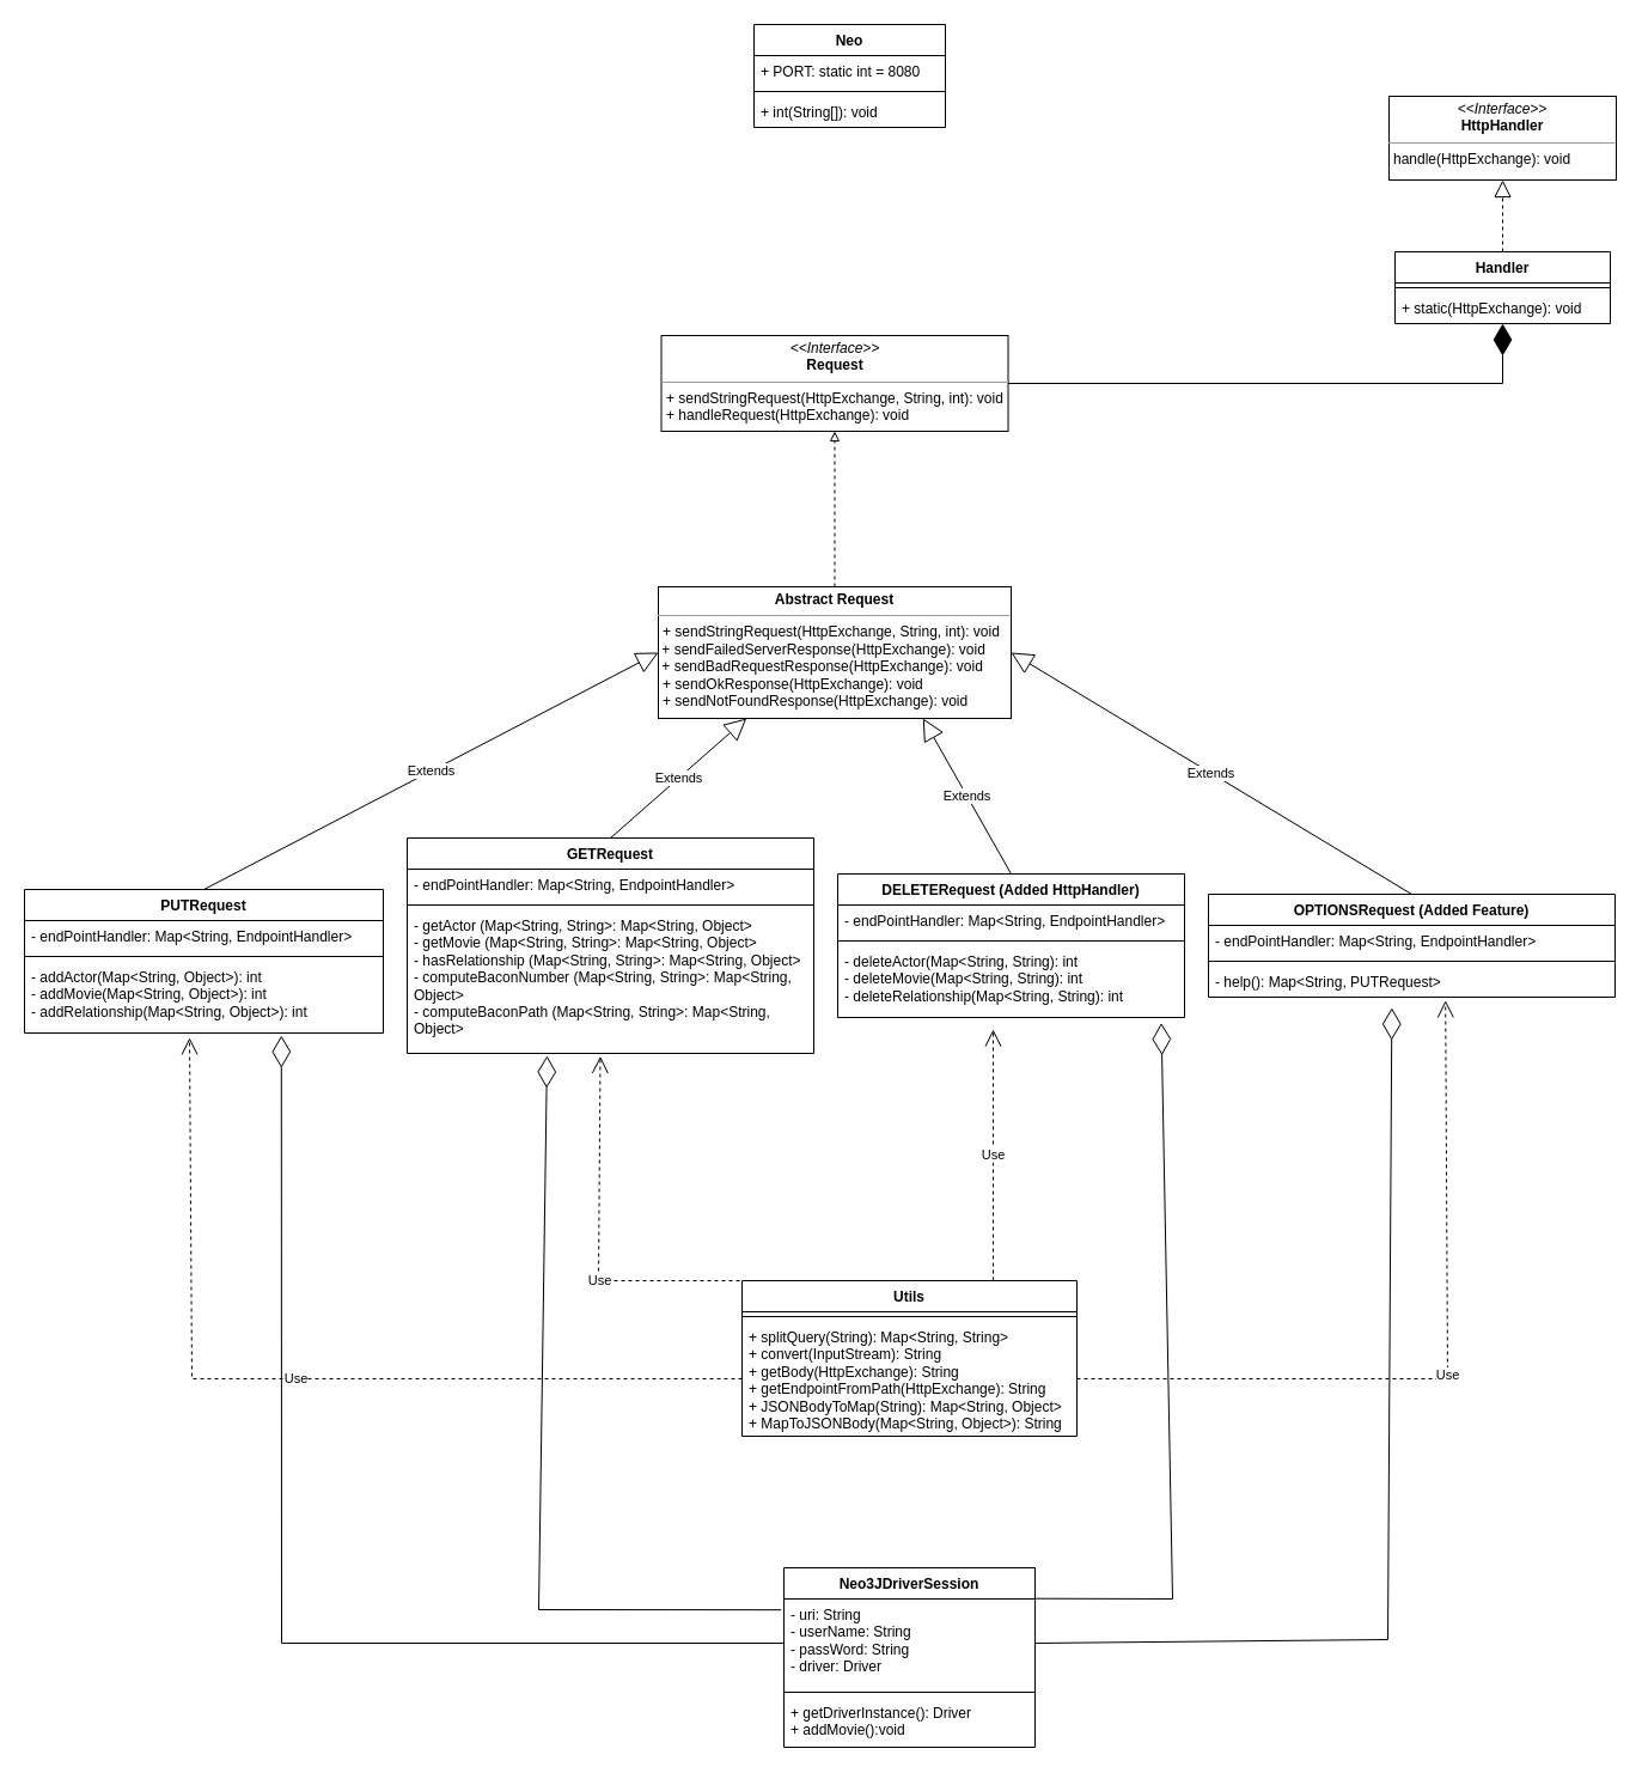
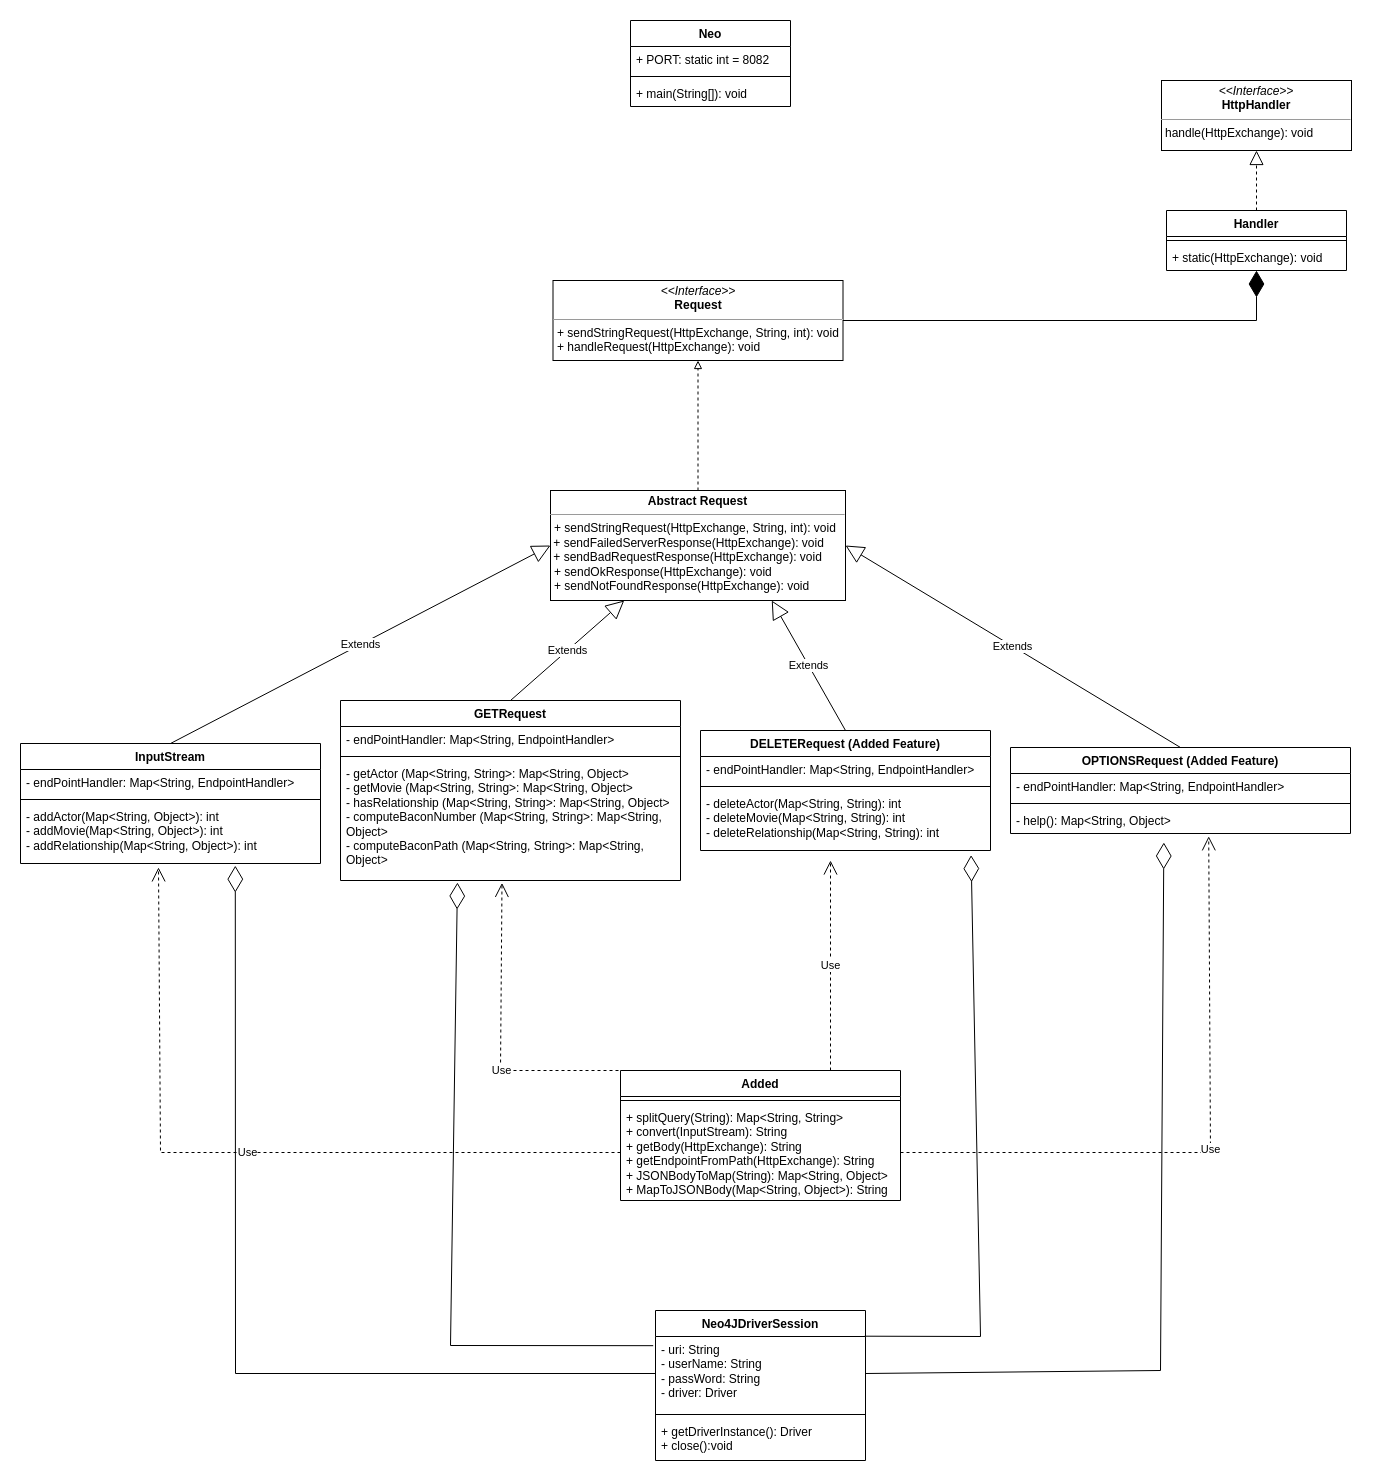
- <mxCell id="3" value="+ PORT: static int = 8080" style="text;strokeColor=none;fillColor=none;align=left;verticalAlign=top;spacingLeft=4;spacingRight=4;overflow=hidden;rotatable=0;points=[[0,0.5],[1,0.5]];portConstraint=eastwest;whiteSpace=wrap;html=1;" vertex="1" parent="2"><mxGeometry y="26" width="160" height="26" as="geometry" /></mxCell>
+ <mxCell id="3" value="+ PORT: static int = 8082" style="text;strokeColor=none;fillColor=none;align=left;verticalAlign=top;spacingLeft=4;spacingRight=4;overflow=hidden;rotatable=0;points=[[0,0.5],[1,0.5]];portConstraint=eastwest;whiteSpace=wrap;html=1;" vertex="1" parent="2"><mxGeometry y="26" width="160" height="26" as="geometry" /></mxCell>
- <mxCell id="5" value="+ int(String[]): void" style="text;strokeColor=none;fillColor=none;align=left;verticalAlign=top;spacingLeft=4;spacingRight=4;overflow=hidden;rotatable=0;points=[[0,0.5],[1,0.5]];portConstraint=eastwest;whiteSpace=wrap;html=1;" vertex="1" parent="2"><mxGeometry y="60" width="160" height="26" as="geometry" /></mxCell>
+ <mxCell id="5" value="+ main(String[]): void" style="text;strokeColor=none;fillColor=none;align=left;verticalAlign=top;spacingLeft=4;spacingRight=4;overflow=hidden;rotatable=0;points=[[0,0.5],[1,0.5]];portConstraint=eastwest;whiteSpace=wrap;html=1;" vertex="1" parent="2"><mxGeometry y="60" width="160" height="26" as="geometry" /></mxCell>
- <mxCell id="20" value="DELETERequest (Added HttpHandler)" style="swimlane;fontStyle=1;align=center;verticalAlign=top;childLayout=stackLayout;horizontal=1;startSize=26;horizontalStack=0;resizeParent=1;resizeParentMax=0;resizeLast=0;collapsible=1;marginBottom=0;whiteSpace=wrap;html=1;" vertex="1" parent="1"><mxGeometry x="700" y="730" width="290" height="120" as="geometry" /></mxCell>
+ <mxCell id="20" value="DELETERequest (Added Feature)" style="swimlane;fontStyle=1;align=center;verticalAlign=top;childLayout=stackLayout;horizontal=1;startSize=26;horizontalStack=0;resizeParent=1;resizeParentMax=0;resizeLast=0;collapsible=1;marginBottom=0;whiteSpace=wrap;html=1;" vertex="1" parent="1"><mxGeometry x="700" y="730" width="290" height="120" as="geometry" /></mxCell>
- <mxCell id="12" value="PUTRequest" style="swimlane;fontStyle=1;align=center;verticalAlign=top;childLayout=stackLayout;horizontal=1;startSize=26;horizontalStack=0;resizeParent=1;resizeParentMax=0;resizeLast=0;collapsible=1;marginBottom=0;whiteSpace=wrap;html=1;" vertex="1" parent="1"><mxGeometry x="20" y="743" width="300" height="120" as="geometry" /></mxCell>
+ <mxCell id="12" value="InputStream" style="swimlane;fontStyle=1;align=center;verticalAlign=top;childLayout=stackLayout;horizontal=1;startSize=26;horizontalStack=0;resizeParent=1;resizeParentMax=0;resizeLast=0;collapsible=1;marginBottom=0;whiteSpace=wrap;html=1;" vertex="1" parent="1"><mxGeometry x="20" y="743" width="300" height="120" as="geometry" /></mxCell>
- <mxCell id="27" value="- help(): Map&amp;lt;String, PUTRequest&amp;gt;" style="text;strokeColor=none;fillColor=none;align=left;verticalAlign=top;spacingLeft=4;spacingRight=4;overflow=hidden;rotatable=0;points=[[0,0.5],[1,0.5]];portConstraint=eastwest;whiteSpace=wrap;html=1;" vertex="1" parent="24"><mxGeometry y="60" width="340" height="26" as="geometry" /></mxCell>
+ <mxCell id="27" value="- help(): Map&amp;lt;String, Object&amp;gt;" style="text;strokeColor=none;fillColor=none;align=left;verticalAlign=top;spacingLeft=4;spacingRight=4;overflow=hidden;rotatable=0;points=[[0,0.5],[1,0.5]];portConstraint=eastwest;whiteSpace=wrap;html=1;" vertex="1" parent="24"><mxGeometry y="60" width="340" height="26" as="geometry" /></mxCell>
- <mxCell id="6" value="Utils" style="swimlane;fontStyle=1;align=center;verticalAlign=top;childLayout=stackLayout;horizontal=1;startSize=26;horizontalStack=0;resizeParent=1;resizeParentMax=0;resizeLast=0;collapsible=1;marginBottom=0;whiteSpace=wrap;html=1;" vertex="1" parent="1"><mxGeometry x="620" y="1070" width="280" height="130" as="geometry" /></mxCell>
+ <mxCell id="6" value="Added" style="swimlane;fontStyle=1;align=center;verticalAlign=top;childLayout=stackLayout;horizontal=1;startSize=26;horizontalStack=0;resizeParent=1;resizeParentMax=0;resizeLast=0;collapsible=1;marginBottom=0;whiteSpace=wrap;html=1;" vertex="1" parent="1"><mxGeometry x="620" y="1070" width="280" height="130" as="geometry" /></mxCell>
- <mxCell id="36" value="Neo3JDriverSession" style="swimlane;fontStyle=1;align=center;verticalAlign=top;childLayout=stackLayout;horizontal=1;startSize=26;horizontalStack=0;resizeParent=1;resizeParentMax=0;resizeLast=0;collapsible=1;marginBottom=0;whiteSpace=wrap;html=1;" vertex="1" parent="1"><mxGeometry x="655" y="1310" width="210" height="150" as="geometry" /></mxCell>
+ <mxCell id="36" value="Neo4JDriverSession" style="swimlane;fontStyle=1;align=center;verticalAlign=top;childLayout=stackLayout;horizontal=1;startSize=26;horizontalStack=0;resizeParent=1;resizeParentMax=0;resizeLast=0;collapsible=1;marginBottom=0;whiteSpace=wrap;html=1;" vertex="1" parent="1"><mxGeometry x="655" y="1310" width="210" height="150" as="geometry" /></mxCell>
- <mxCell id="39" value="+ getDriverInstance(): Driver&lt;br&gt;+ addMovie():void" style="text;strokeColor=none;fillColor=none;align=left;verticalAlign=top;spacingLeft=4;spacingRight=4;overflow=hidden;rotatable=0;points=[[0,0.5],[1,0.5]];portConstraint=eastwest;whiteSpace=wrap;html=1;" vertex="1" parent="36"><mxGeometry y="108" width="210" height="42" as="geometry" /></mxCell>
+ <mxCell id="39" value="+ getDriverInstance(): Driver&lt;br&gt;+ close():void" style="text;strokeColor=none;fillColor=none;align=left;verticalAlign=top;spacingLeft=4;spacingRight=4;overflow=hidden;rotatable=0;points=[[0,0.5],[1,0.5]];portConstraint=eastwest;whiteSpace=wrap;html=1;" vertex="1" parent="36"><mxGeometry y="108" width="210" height="42" as="geometry" /></mxCell>
